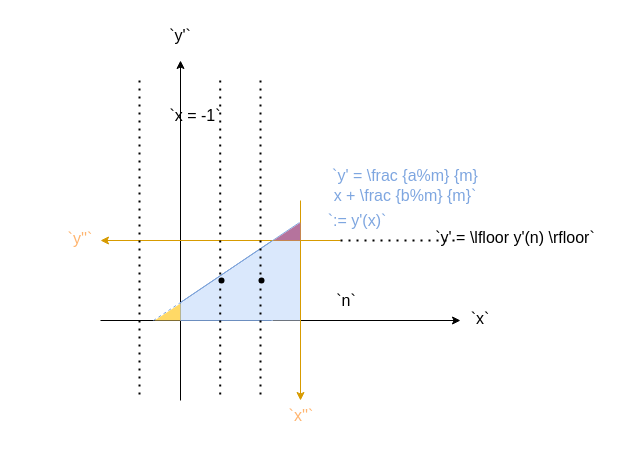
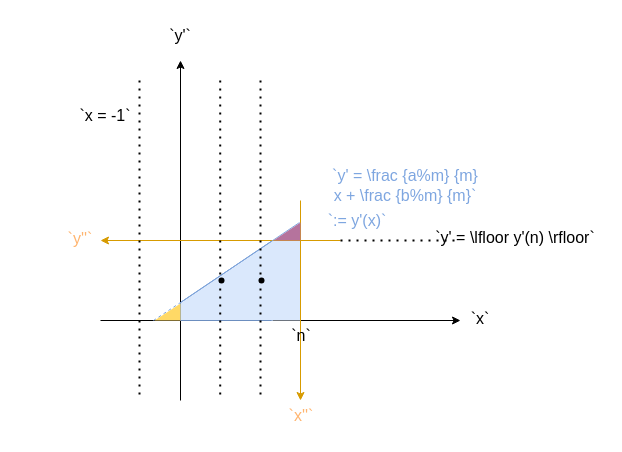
- <mxCell id="20" value="`x = -1`" style="text;html=1;align=center;verticalAlign=middle;whiteSpace=wrap;rounded=0;fontSize=16;" parent="1" vertex="1"><mxGeometry x="110" y="100" width="170" height="30" as="geometry" /></mxCell>
+ <mxCell id="20" value="`x = -1`" style="text;html=1;align=center;verticalAlign=middle;whiteSpace=wrap;rounded=0;fontSize=16;" parent="1" vertex="1"><mxGeometry x="20" y="100" width="170" height="30" as="geometry" /></mxCell>
- <mxCell id="14" value="`n`" style="text;html=1;align=center;verticalAlign=middle;whiteSpace=wrap;rounded=0;fontSize=16;" parent="1" vertex="1"><mxGeometry x="321" y="285" width="50" height="30" as="geometry" /></mxCell>
+ <mxCell id="14" value="`n`" style="text;html=1;align=center;verticalAlign=middle;whiteSpace=wrap;rounded=0;fontSize=16;" parent="1" vertex="1"><mxGeometry x="276" y="320" width="50" height="30" as="geometry" /></mxCell>
